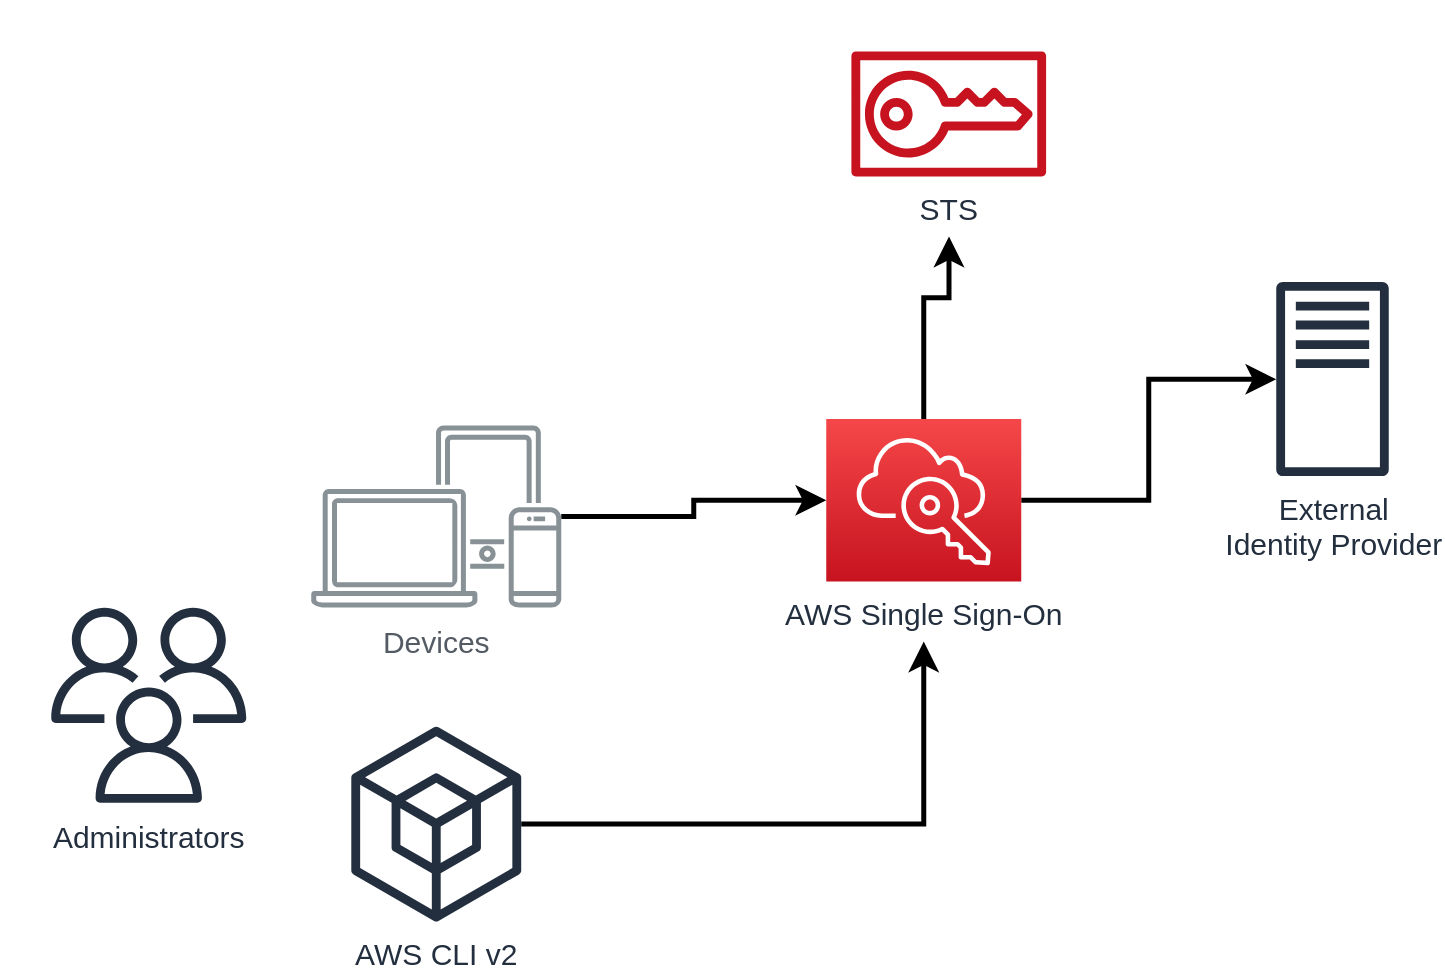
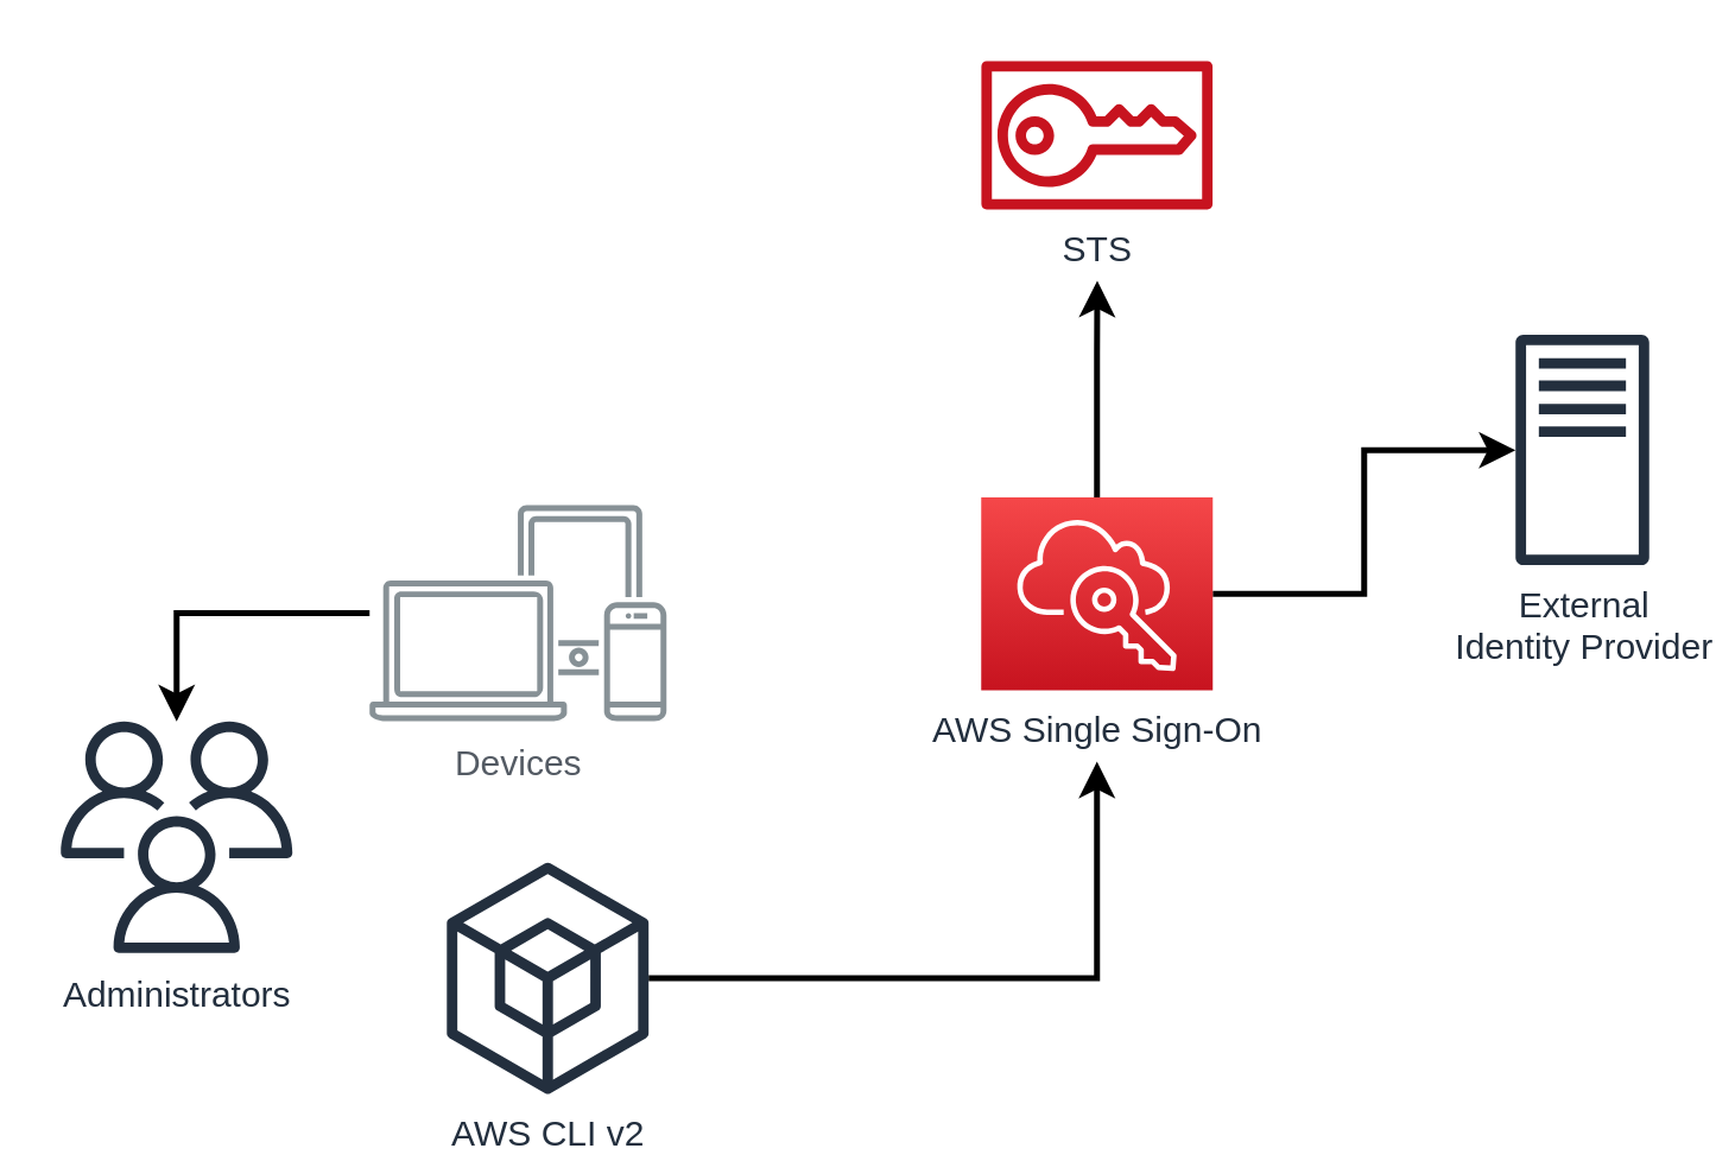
- <mxCell id="11" value="STS" style="outlineConnect=0;fontColor=#232F3E;gradientColor=none;fillColor=#C7131F;strokeColor=none;dashed=0;verticalLabelPosition=bottom;verticalAlign=top;align=center;html=1;fontSize=12;fontStyle=0;aspect=fixed;pointerEvents=1;shape=mxgraph.aws4.sts;" vertex="1" parent="1"><mxGeometry x="340" y="20" width="78" height="50" as="geometry" /></mxCell>
+ <mxCell id="11" value="STS" style="outlineConnect=0;fontColor=#232F3E;gradientColor=none;fillColor=#C7131F;strokeColor=none;dashed=0;verticalLabelPosition=bottom;verticalAlign=top;align=center;html=1;fontSize=12;fontStyle=0;aspect=fixed;pointerEvents=1;shape=mxgraph.aws4.sts;" vertex="1" parent="1"><mxGeometry x="330" y="20" width="78" height="50" as="geometry" /></mxCell>
- <mxCell id="7" style="edgeStyle=orthogonalEdgeStyle;rounded=0;orthogonalLoop=1;jettySize=auto;html=1;entryX=0;entryY=0.5;entryDx=0;entryDy=0;entryPerimeter=0;sourcePerimeterSpacing=0;strokeWidth=2;" edge="1" parent="1" source="8" target="4"><mxGeometry relative="1" as="geometry" /></mxCell>
+ <mxCell id="7" style="edgeStyle=orthogonalEdgeStyle;rounded=0;orthogonalLoop=1;jettySize=auto;html=1;sourcePerimeterSpacing=0;strokeWidth=2;" edge="1" parent="1" source="8" target="6"><mxGeometry relative="1" as="geometry" /></mxCell>
- <mxCell id="10" value="AWS CLI v2" style="outlineConnect=0;fontColor=#232F3E;gradientColor=none;fillColor=#232F3E;strokeColor=none;dashed=0;verticalLabelPosition=bottom;verticalAlign=top;align=center;html=1;fontSize=12;fontStyle=0;aspect=fixed;pointerEvents=1;shape=mxgraph.aws4.external_sdk;" vertex="1" parent="1"><mxGeometry x="140" y="290" width="68" height="78" as="geometry" /></mxCell>
+ <mxCell id="10" value="AWS CLI v2" style="outlineConnect=0;fontColor=#232F3E;gradientColor=none;fillColor=#232F3E;strokeColor=none;dashed=0;verticalLabelPosition=bottom;verticalAlign=top;align=center;html=1;fontSize=12;fontStyle=0;aspect=fixed;pointerEvents=1;shape=mxgraph.aws4.external_sdk;" vertex="1" parent="1"><mxGeometry x="150" y="290" width="68" height="78" as="geometry" /></mxCell>
